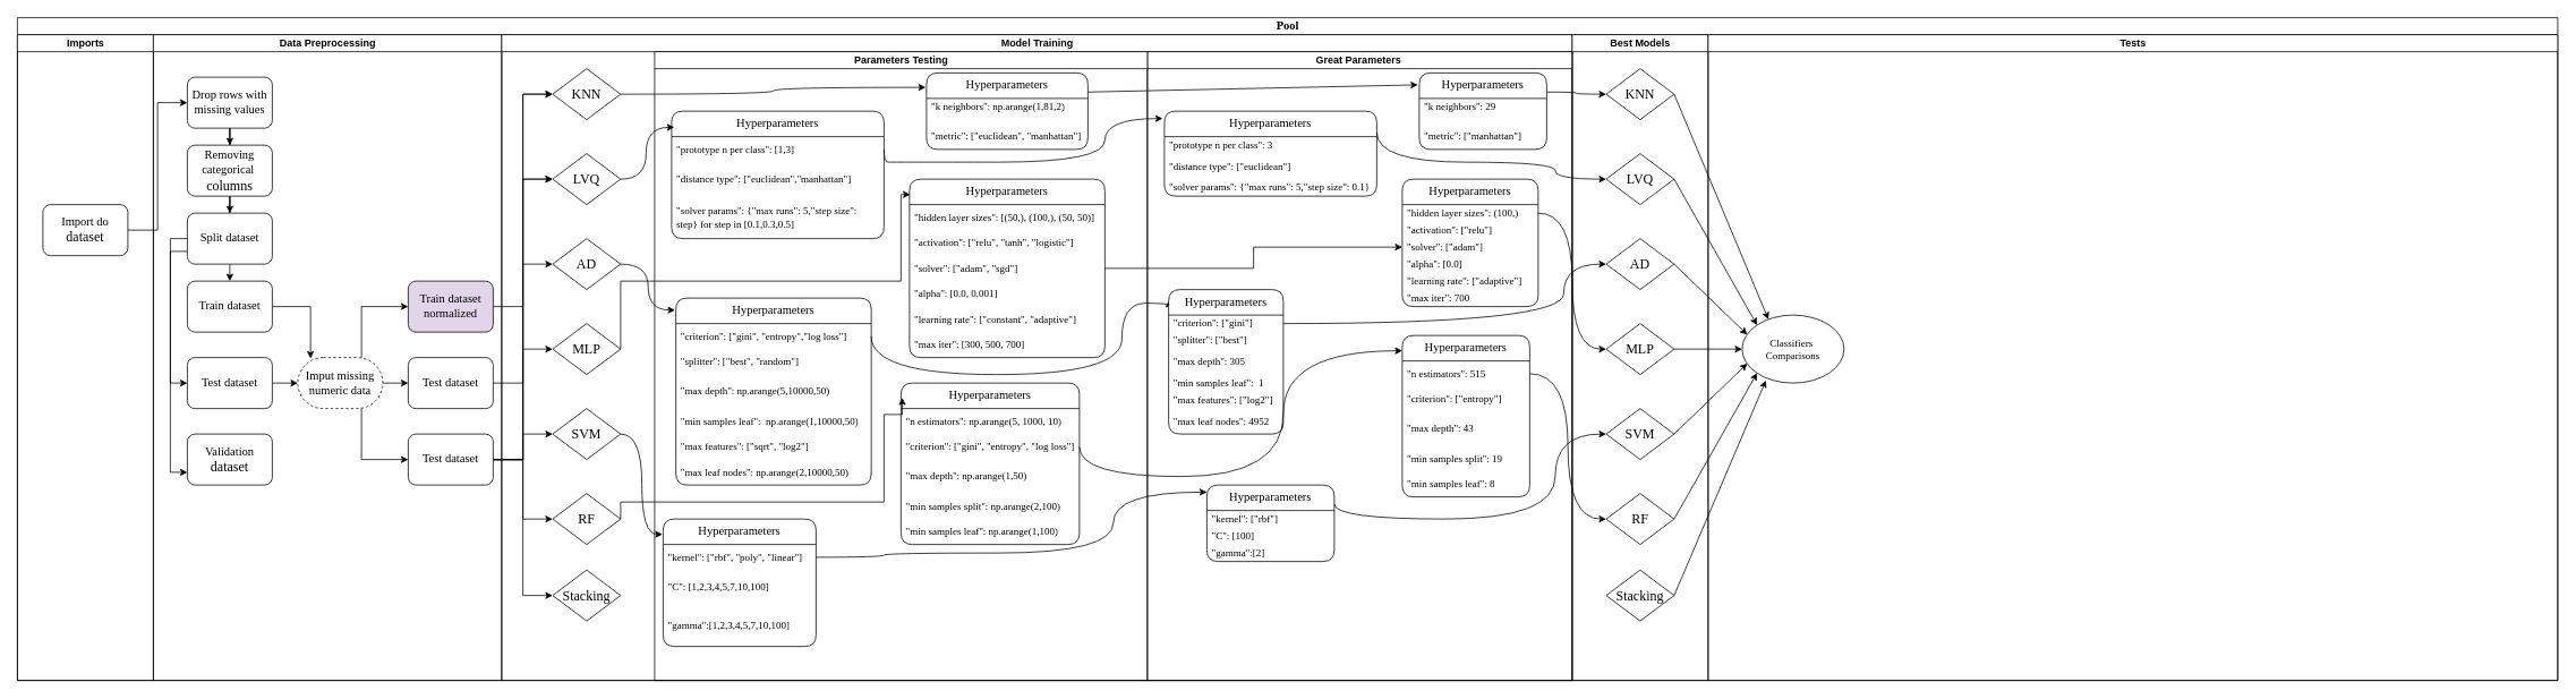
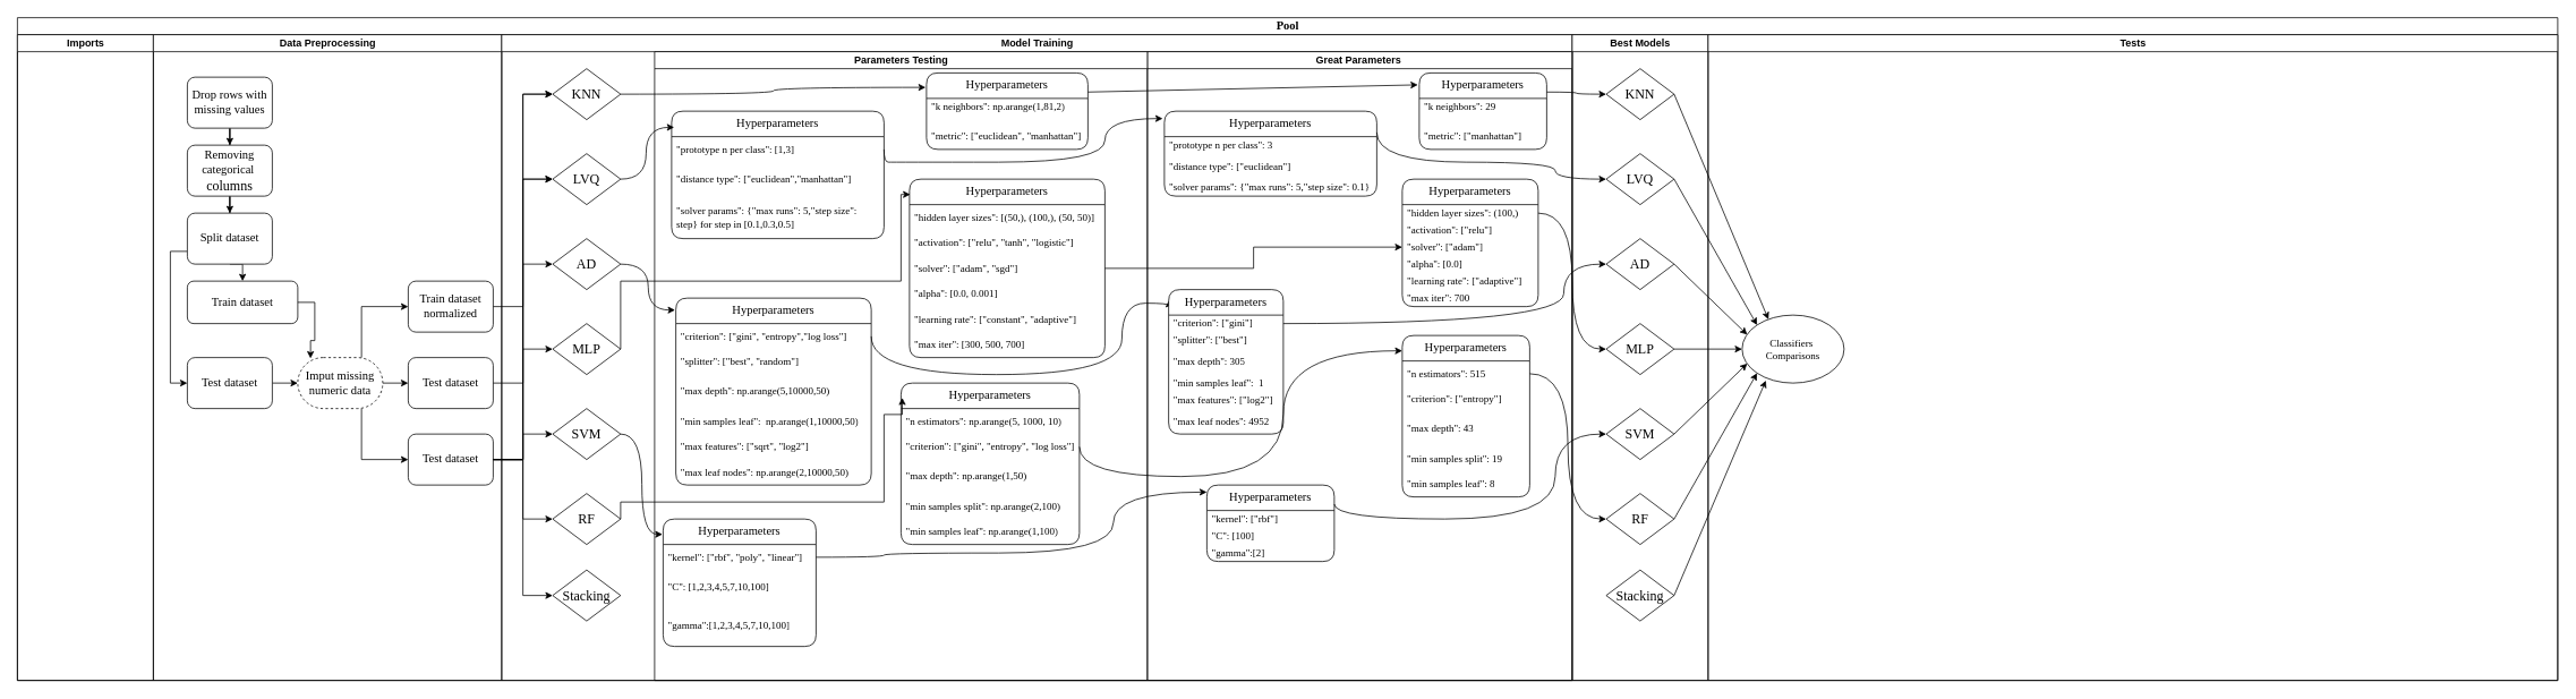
- <mxCell id="67" style="edgeStyle=orthogonalEdgeStyle;rounded=0;orthogonalLoop=1;jettySize=auto;html=1;entryX=0;entryY=0.5;entryDx=0;entryDy=0;" parent="3" source="5" target="8" edge="1"><mxGeometry relative="1" as="geometry" /></mxCell>
- <mxCell id="5" value="&lt;font style=&quot;font-size: 14px;&quot; face=&quot;Times New Roman&quot;&gt;Import do&lt;/font&gt;&lt;div&gt;&lt;font size=&quot;3&quot; style=&quot;&quot; face=&quot;Times New Roman&quot;&gt;dataset&lt;/font&gt;&lt;/div&gt;" style="rounded=1;whiteSpace=wrap;html=1;shadow=0;labelBackgroundColor=none;strokeWidth=1;fontFamily=Verdana;fontSize=8;align=center;" parent="4" vertex="1"><mxGeometry x="30" y="200" width="100" height="60" as="geometry" /></mxCell>
- <mxCell id="15" value="&lt;font style=&quot;font-size: 14px;&quot; face=&quot;Times New Roman&quot;&gt;Train dataset&lt;/font&gt;" style="rounded=1;whiteSpace=wrap;html=1;shadow=0;labelBackgroundColor=none;strokeWidth=1;fontFamily=Verdana;fontSize=8;align=center;" parent="6" vertex="1"><mxGeometry x="40" y="290" width="100" height="60" as="geometry" /></mxCell>
+ <mxCell id="15" value="&lt;font style=&quot;font-size: 14px;&quot; face=&quot;Times New Roman&quot;&gt;Train dataset&lt;/font&gt;" style="rounded=1;whiteSpace=wrap;html=1;shadow=0;labelBackgroundColor=none;strokeWidth=1;fontFamily=Verdana;fontSize=8;align=center;" parent="6" vertex="1"><mxGeometry x="40" y="290" width="130" height="50" as="geometry" /></mxCell>
- <mxCell id="19" value="&lt;font style=&quot;font-size: 14px;&quot; face=&quot;Times New Roman&quot;&gt;Train dataset&lt;/font&gt;&lt;div&gt;&lt;font style=&quot;font-size: 14px;&quot; face=&quot;Times New Roman&quot;&gt;normalized&lt;/font&gt;&lt;/div&gt;" style="rounded=1;whiteSpace=wrap;html=1;shadow=0;labelBackgroundColor=none;strokeWidth=1;fontFamily=Verdana;fontSize=8;align=center;fillColor=#e1d5e7;" parent="6" vertex="1"><mxGeometry x="300" y="290" width="100" height="60" as="geometry" /></mxCell>
+ <mxCell id="19" value="&lt;font style=&quot;font-size: 14px;&quot; face=&quot;Times New Roman&quot;&gt;Train dataset&lt;/font&gt;&lt;div&gt;&lt;font style=&quot;font-size: 14px;&quot; face=&quot;Times New Roman&quot;&gt;normalized&lt;/font&gt;&lt;/div&gt;" style="rounded=1;whiteSpace=wrap;html=1;shadow=0;labelBackgroundColor=none;strokeWidth=1;fontFamily=Verdana;fontSize=8;align=center;" parent="6" vertex="1"><mxGeometry x="300" y="290" width="100" height="60" as="geometry" /></mxCell>
- <mxCell id="12" style="edgeStyle=orthogonalEdgeStyle;rounded=0;orthogonalLoop=1;jettySize=auto;html=1;exitX=0;exitY=0.5;exitDx=0;exitDy=0;entryX=0;entryY=0.75;entryDx=0;entryDy=0;fontFamily=Verdana;fontSize=8;fontColor=default;labelBackgroundColor=none;" parent="6" source="14" target="18" edge="1"><mxGeometry relative="1" as="geometry" /></mxCell>
- <mxCell id="18" value="&lt;font style=&quot;font-size: 14px;&quot; face=&quot;Times New Roman&quot;&gt;Validation&lt;/font&gt;&lt;div&gt;&lt;font size=&quot;3&quot; style=&quot;&quot; face=&quot;Times New Roman&quot;&gt;dataset&lt;/font&gt;&lt;/div&gt;" style="rounded=1;whiteSpace=wrap;html=1;shadow=0;labelBackgroundColor=none;strokeWidth=1;fontFamily=Verdana;fontSize=8;align=center;" parent="6" vertex="1"><mxGeometry x="40" y="470" width="100" height="60" as="geometry" /></mxCell>
